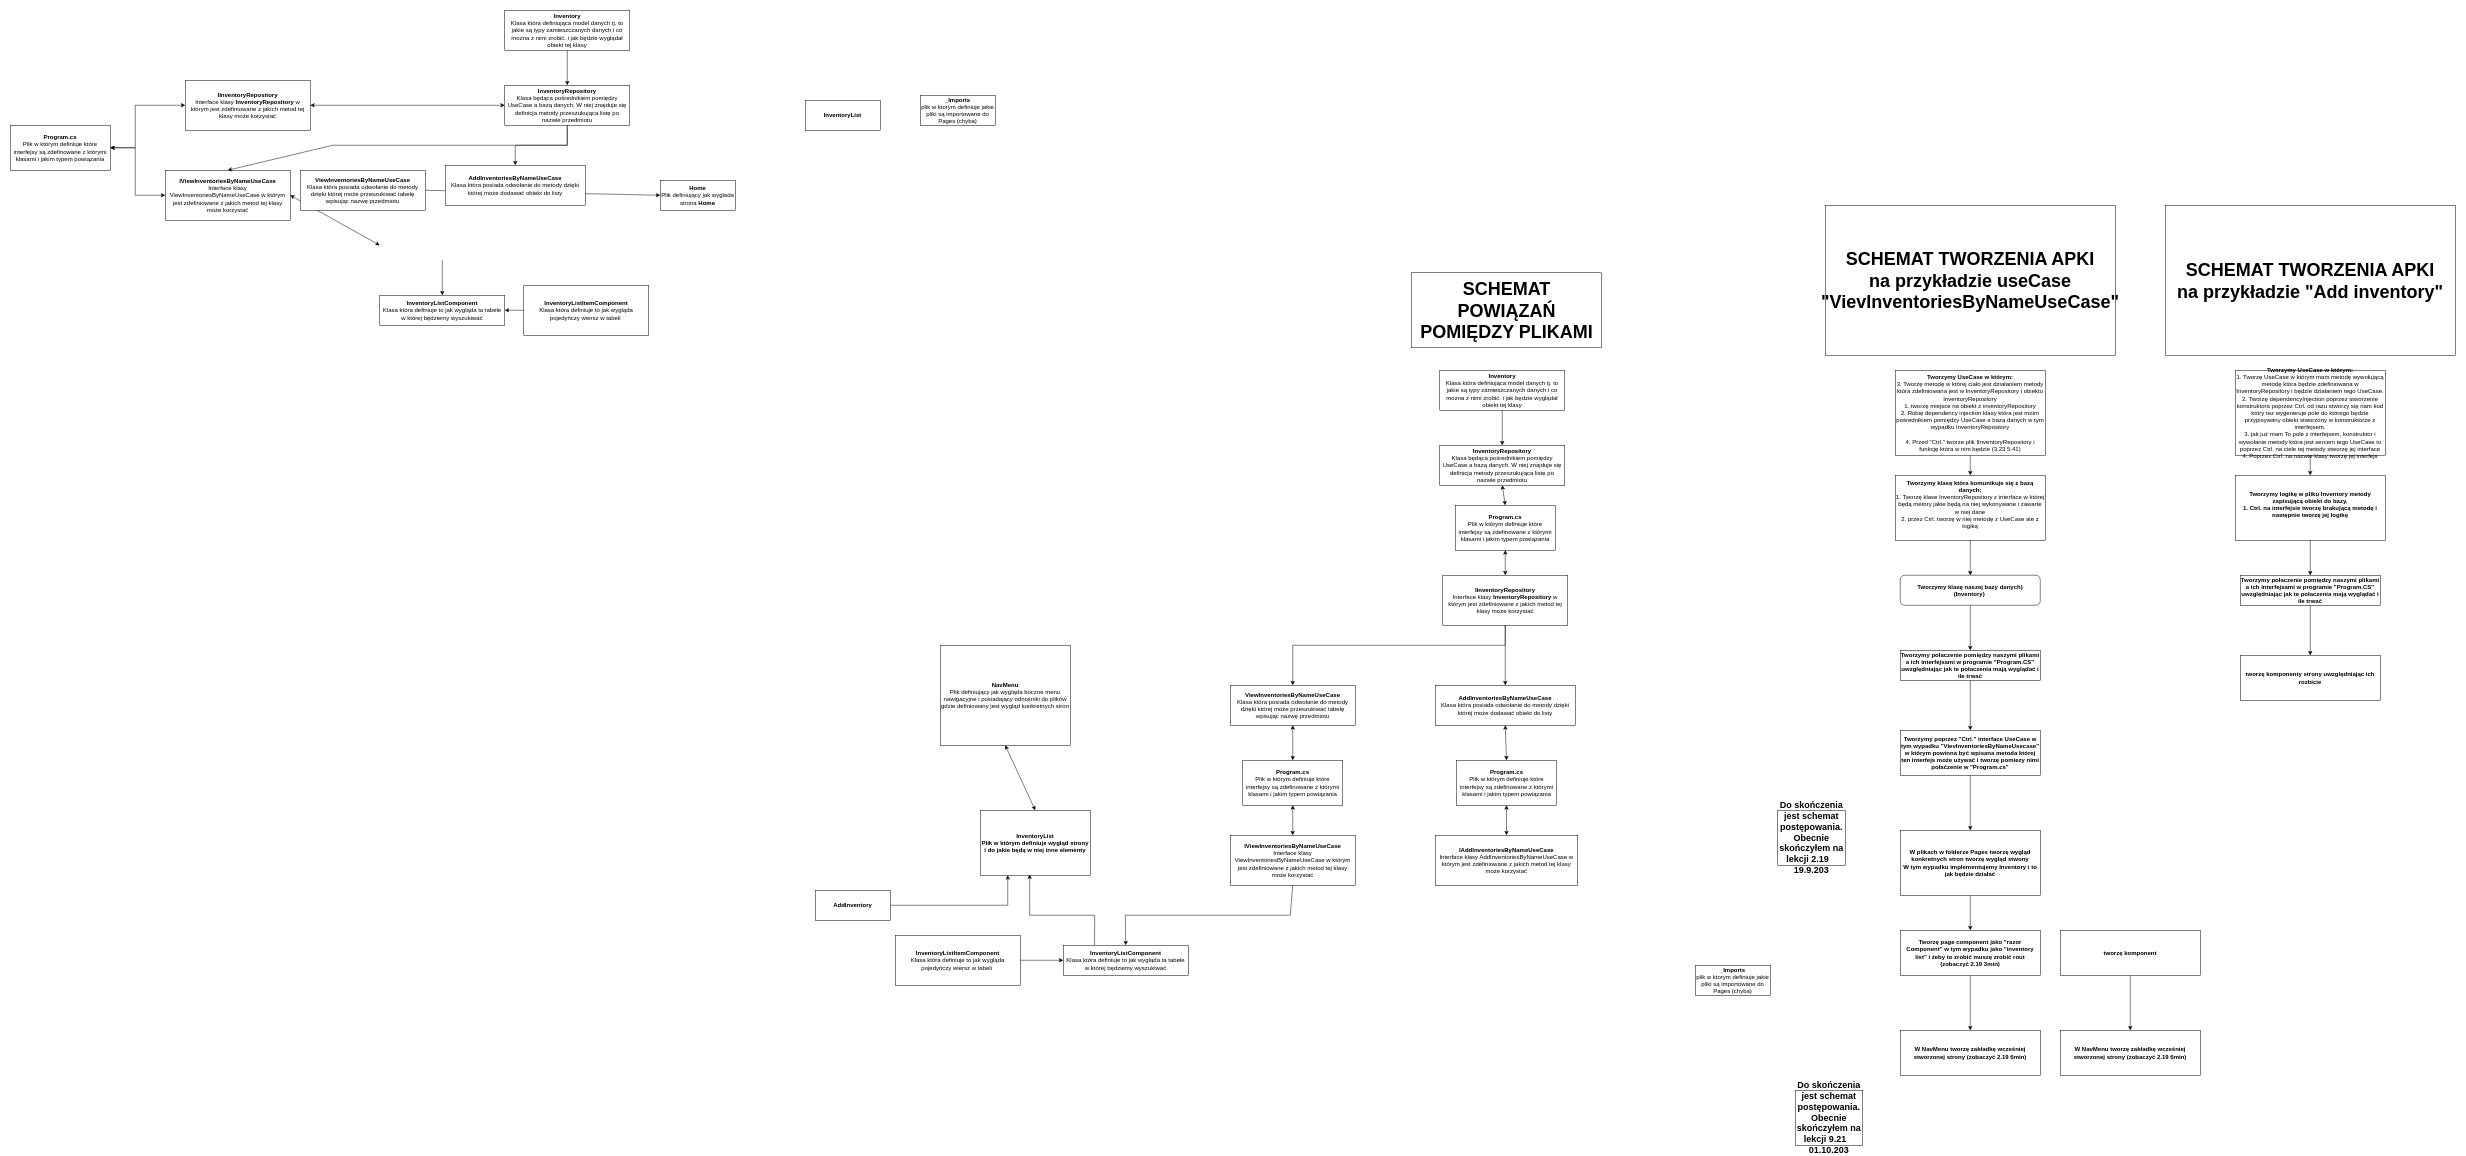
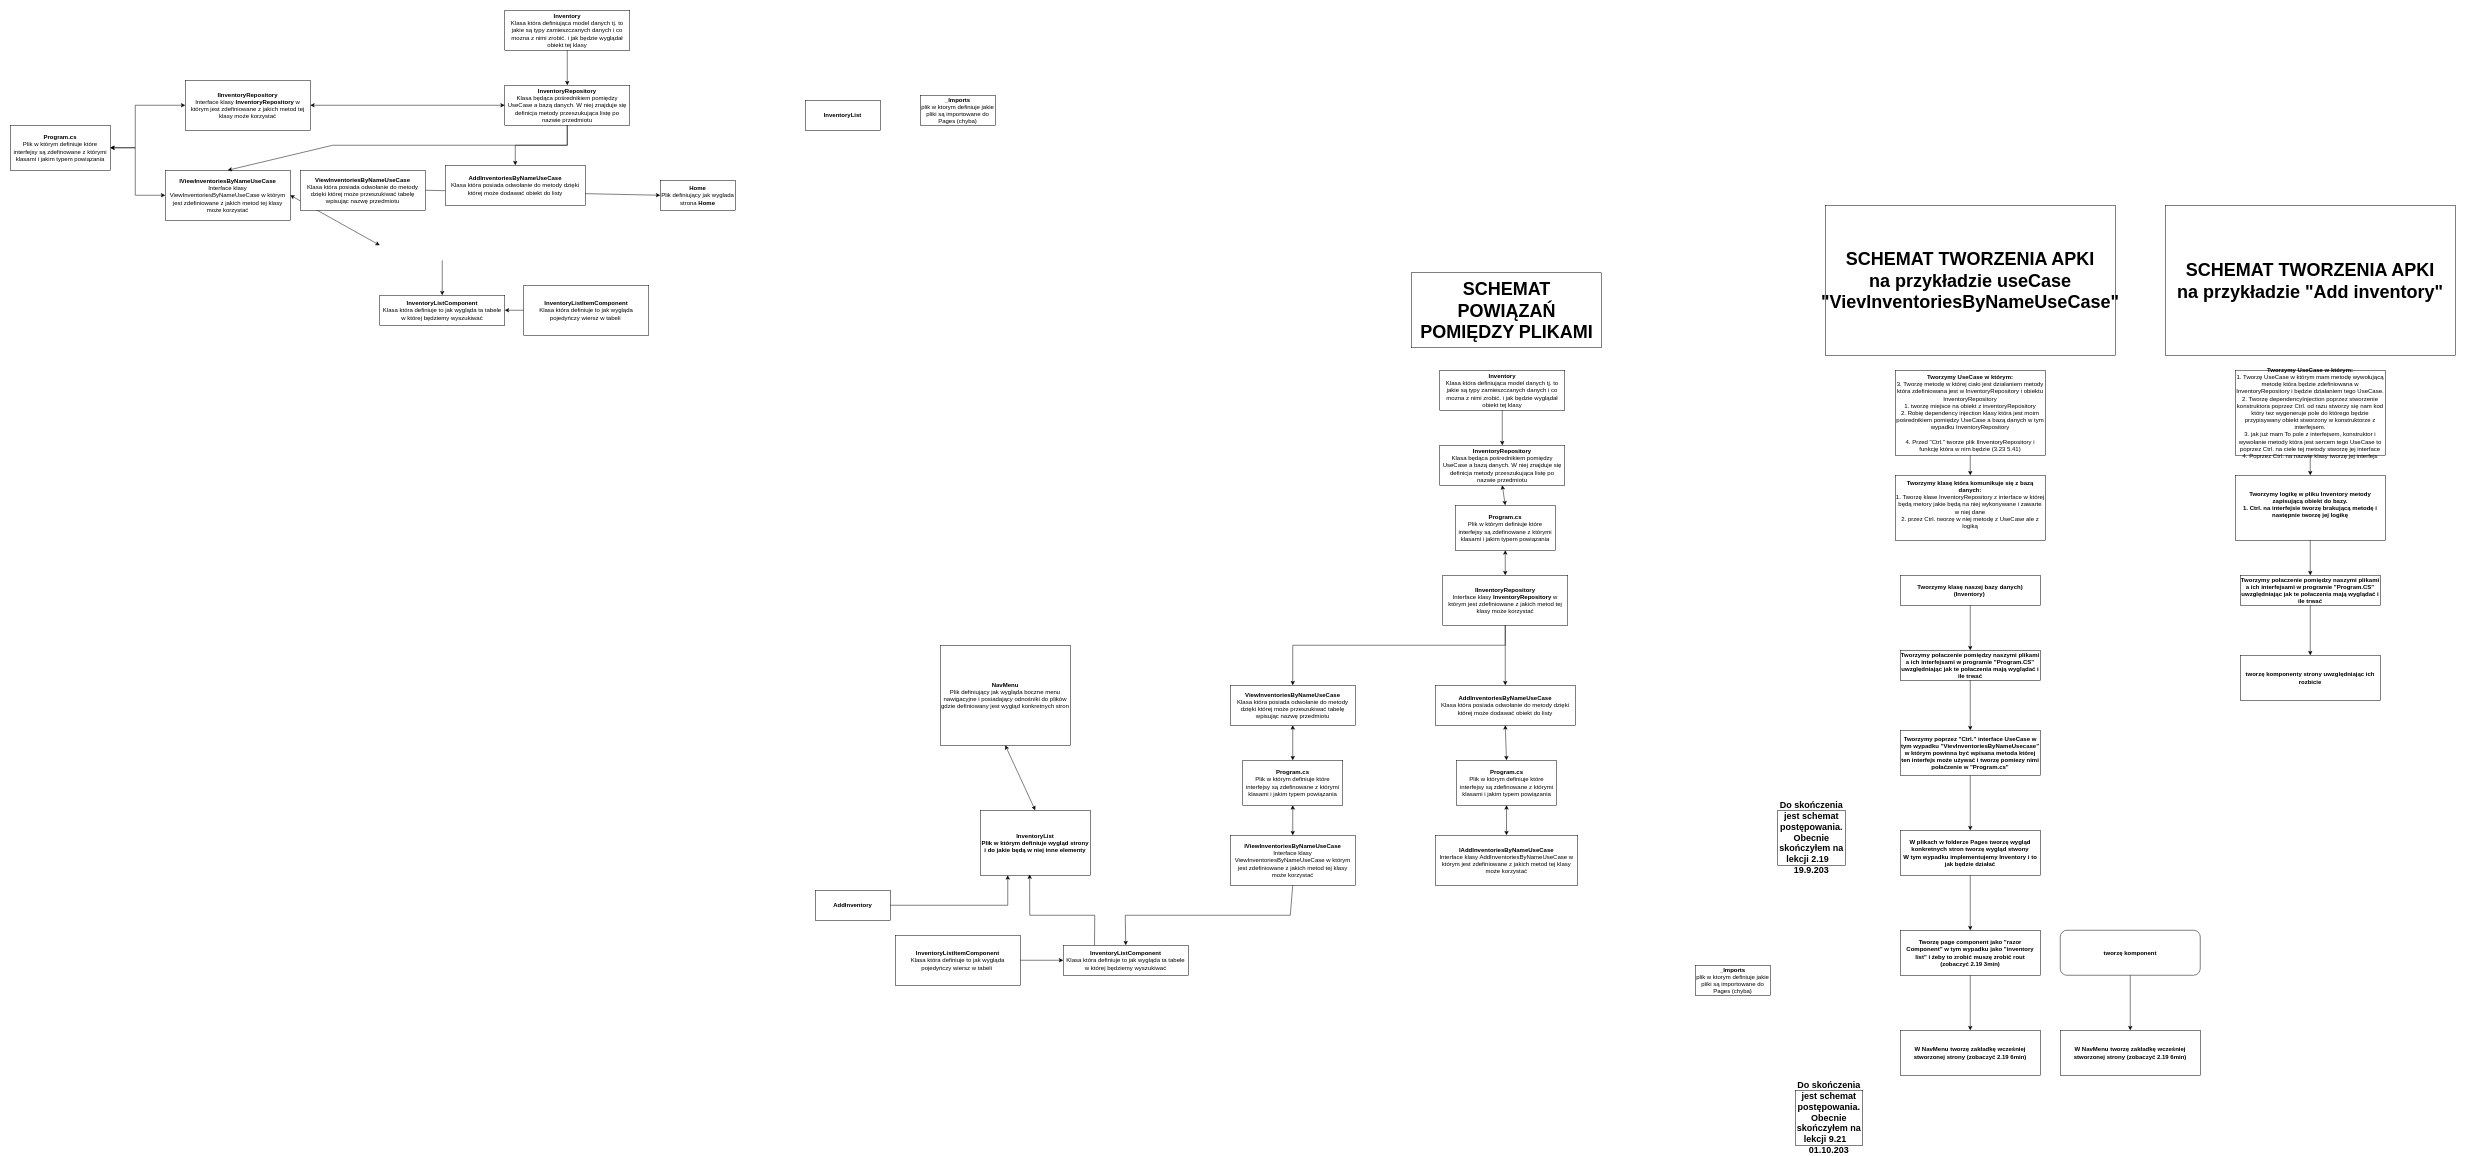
- <mxCell id="55" value="" style="endArrow=classic;html=1;rounded=0;exitX=0.5;exitY=1;exitDx=0;exitDy=0;entryX=0.5;entryY=0;entryDx=0;entryDy=0;" parent="1" source="54" target="56" edge="1"><mxGeometry width="50" height="50" relative="1" as="geometry"><mxPoint x="3630" y="1040" as="sourcePoint" /><mxPoint x="3940" y="1150" as="targetPoint" /></mxGeometry></mxCell>
- <mxCell id="56" value="&lt;b&gt;Tworzymy klasę naszej bazy danych) (Inventory)&amp;nbsp;&lt;/b&gt;" style="whiteSpace=wrap;html=1;rounded=1;" parent="1" vertex="1"><mxGeometry x="3800" y="1150" width="280" height="60" as="geometry" /></mxCell>
+ <mxCell id="56" value="&lt;b&gt;Tworzymy klasę naszej bazy danych) (Inventory)&amp;nbsp;&lt;/b&gt;" style="rounded=0;whiteSpace=wrap;html=1;" parent="1" vertex="1"><mxGeometry x="3800" y="1150" width="280" height="60" as="geometry" /></mxCell>
- <mxCell id="62" value="&lt;b&gt;W plikach w folderze Pages tworzę wygląd konkretnych stron tworzę wygląd stwony&lt;/b&gt;&lt;div&gt;&lt;b&gt;W tym wypadku implementujemy Inventory i to jak będzie działać&lt;/b&gt;&lt;/div&gt;" style="rounded=0;whiteSpace=wrap;html=1;" parent="1" vertex="1"><mxGeometry x="3800" y="1660" width="280" height="130" as="geometry" /></mxCell>
+ <mxCell id="62" value="&lt;b&gt;W plikach w folderze Pages tworzę wygląd konkretnych stron tworzę wygląd stwony&lt;/b&gt;&lt;div&gt;&lt;b&gt;W tym wypadku implementujemy Inventory i to jak będzie działać&lt;/b&gt;&lt;/div&gt;" style="rounded=0;whiteSpace=wrap;html=1;" parent="1" vertex="1"><mxGeometry x="3800" y="1660" width="280" height="90" as="geometry" /></mxCell>
- <mxCell id="70" value="&lt;b&gt;tworzę komponent&lt;/b&gt;" style="rounded=0;whiteSpace=wrap;html=1;" parent="1" vertex="1"><mxGeometry x="4120" y="1860" width="280" height="90" as="geometry" /></mxCell>
+ <mxCell id="70" value="&lt;b&gt;tworzę komponent&lt;/b&gt;" style="whiteSpace=wrap;html=1;rounded=1;" parent="1" vertex="1"><mxGeometry x="4120" y="1860" width="280" height="90" as="geometry" /></mxCell>
